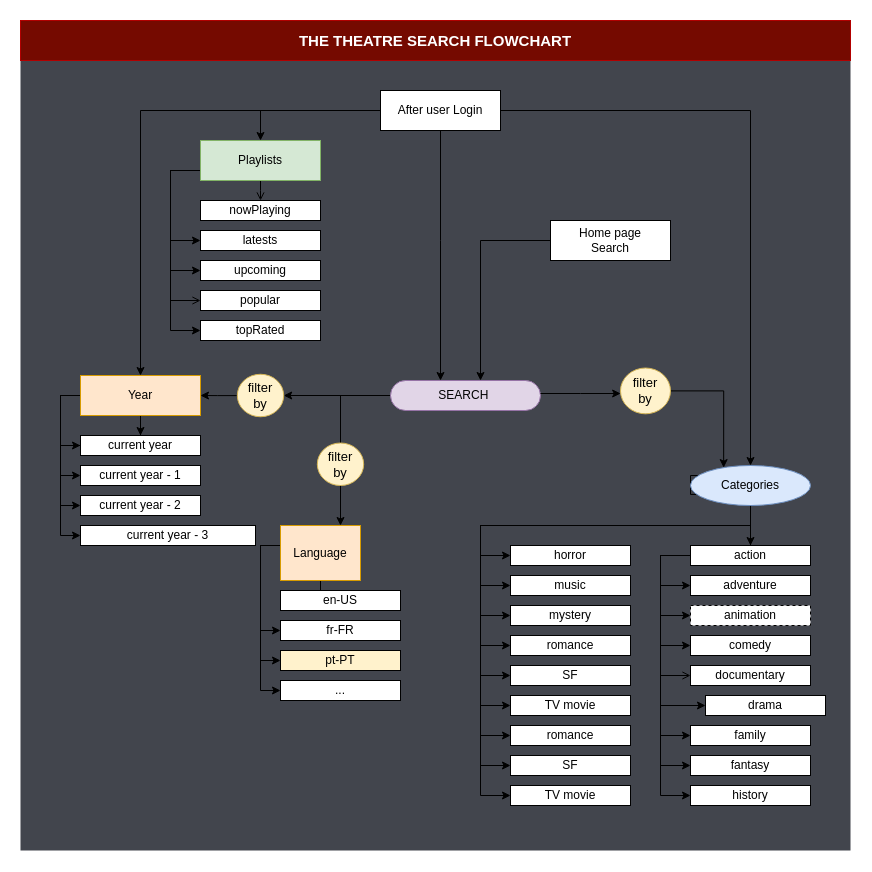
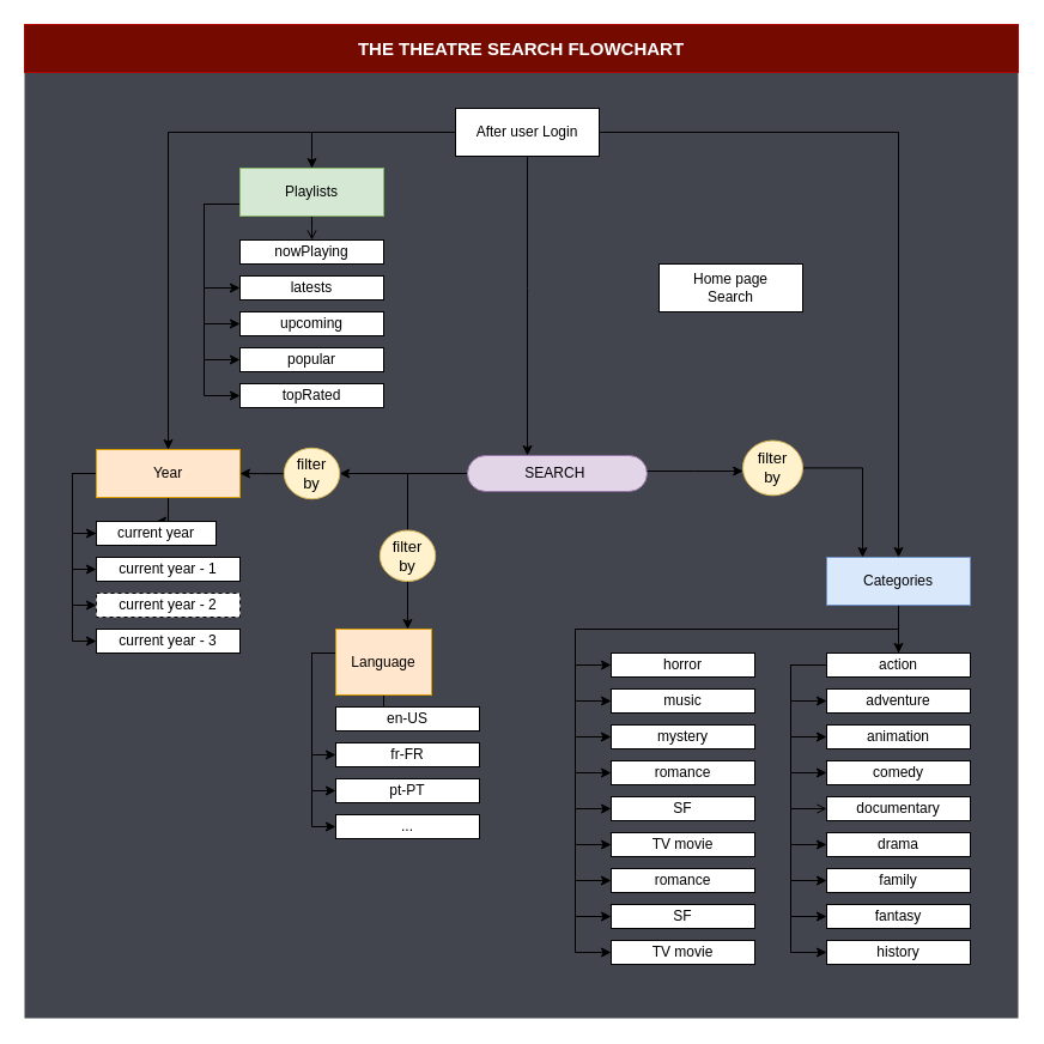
- <mxCell id="3" style="edgeStyle=orthogonalEdgeStyle;rounded=0;orthogonalLoop=1;jettySize=auto;html=1;" parent="1" source="4" target="72" edge="1"><mxGeometry relative="1" as="geometry"><mxPoint x="500" y="310" as="targetPoint" /><Array as="points"><mxPoint x="480" y="240" /></Array></mxGeometry></mxCell>
- <mxCell id="16" value="" style="edgeStyle=orthogonalEdgeStyle;rounded=0;orthogonalLoop=1;jettySize=auto;html=1;endArrow=open;" parent="1" source="20" target="22" edge="1"><mxGeometry relative="1" as="geometry"><Array as="points"><mxPoint x="170" y="170" /><mxPoint x="170" y="300" /></Array></mxGeometry></mxCell>
+ <mxCell id="16" value="" style="edgeStyle=orthogonalEdgeStyle;rounded=0;orthogonalLoop=1;jettySize=auto;html=1;" parent="1" source="20" target="22" edge="1"><mxGeometry relative="1" as="geometry"><Array as="points"><mxPoint x="170" y="170" /><mxPoint x="170" y="300" /></Array></mxGeometry></mxCell>
- <mxCell id="64" value="current year" style="rounded=0;whiteSpace=wrap;html=1;" parent="1" vertex="1"><mxGeometry x="80" y="435" width="120" height="20" as="geometry" /></mxCell>
+ <mxCell id="64" value="current year" style="rounded=0;whiteSpace=wrap;html=1;" parent="1" vertex="1"><mxGeometry x="80" y="435" width="100" height="20" as="geometry" /></mxCell>
- <mxCell id="39" value="Categories" style="ellipse;whiteSpace=wrap;html=1;fillColor=#dae8fc;strokeColor=#6c8ebf;" parent="1" vertex="1"><mxGeometry x="690" y="465" width="120" height="40" as="geometry" /></mxCell>
+ <mxCell id="39" value="Categories" style="rounded=0;whiteSpace=wrap;html=1;fillColor=#dae8fc;strokeColor=#6c8ebf;" parent="1" vertex="1"><mxGeometry x="690" y="465" width="120" height="40" as="geometry" /></mxCell>
- <mxCell id="66" value="current year - 2" style="rounded=0;whiteSpace=wrap;html=1;" parent="1" vertex="1"><mxGeometry x="80" y="495" width="120" height="20" as="geometry" /></mxCell>
+ <mxCell id="66" value="current year - 2" style="rounded=0;whiteSpace=wrap;html=1;dashed=1;" parent="1" vertex="1"><mxGeometry x="80" y="495" width="120" height="20" as="geometry" /></mxCell>
- <mxCell id="67" value="current year - 3" style="rounded=0;whiteSpace=wrap;html=1;" parent="1" vertex="1"><mxGeometry x="80" y="525" width="175" height="20" as="geometry" /></mxCell>
+ <mxCell id="67" value="current year - 3" style="rounded=0;whiteSpace=wrap;html=1;" parent="1" vertex="1"><mxGeometry x="80" y="525" width="120" height="20" as="geometry" /></mxCell>
- <mxCell id="44" value="animation" style="rounded=0;whiteSpace=wrap;html=1;dashed=1;" parent="1" vertex="1"><mxGeometry x="690" y="605" width="120" height="20" as="geometry" /></mxCell>
+ <mxCell id="44" value="animation" style="rounded=0;whiteSpace=wrap;html=1;" parent="1" vertex="1"><mxGeometry x="690" y="605" width="120" height="20" as="geometry" /></mxCell>
- <mxCell id="84" value="pt-PT" style="rounded=0;whiteSpace=wrap;html=1;fillColor=#fff2cc;" parent="1" vertex="1"><mxGeometry x="280" y="650" width="120" height="20" as="geometry" /></mxCell>
+ <mxCell id="84" value="pt-PT" style="rounded=0;whiteSpace=wrap;html=1;" parent="1" vertex="1"><mxGeometry x="280" y="650" width="120" height="20" as="geometry" /></mxCell>
- <mxCell id="45" value="drama" style="rounded=0;whiteSpace=wrap;html=1;" parent="1" vertex="1"><mxGeometry x="705" y="695" width="120" height="20" as="geometry" /></mxCell>
+ <mxCell id="45" value="drama" style="rounded=0;whiteSpace=wrap;html=1;" parent="1" vertex="1"><mxGeometry x="690" y="695" width="120" height="20" as="geometry" /></mxCell>
